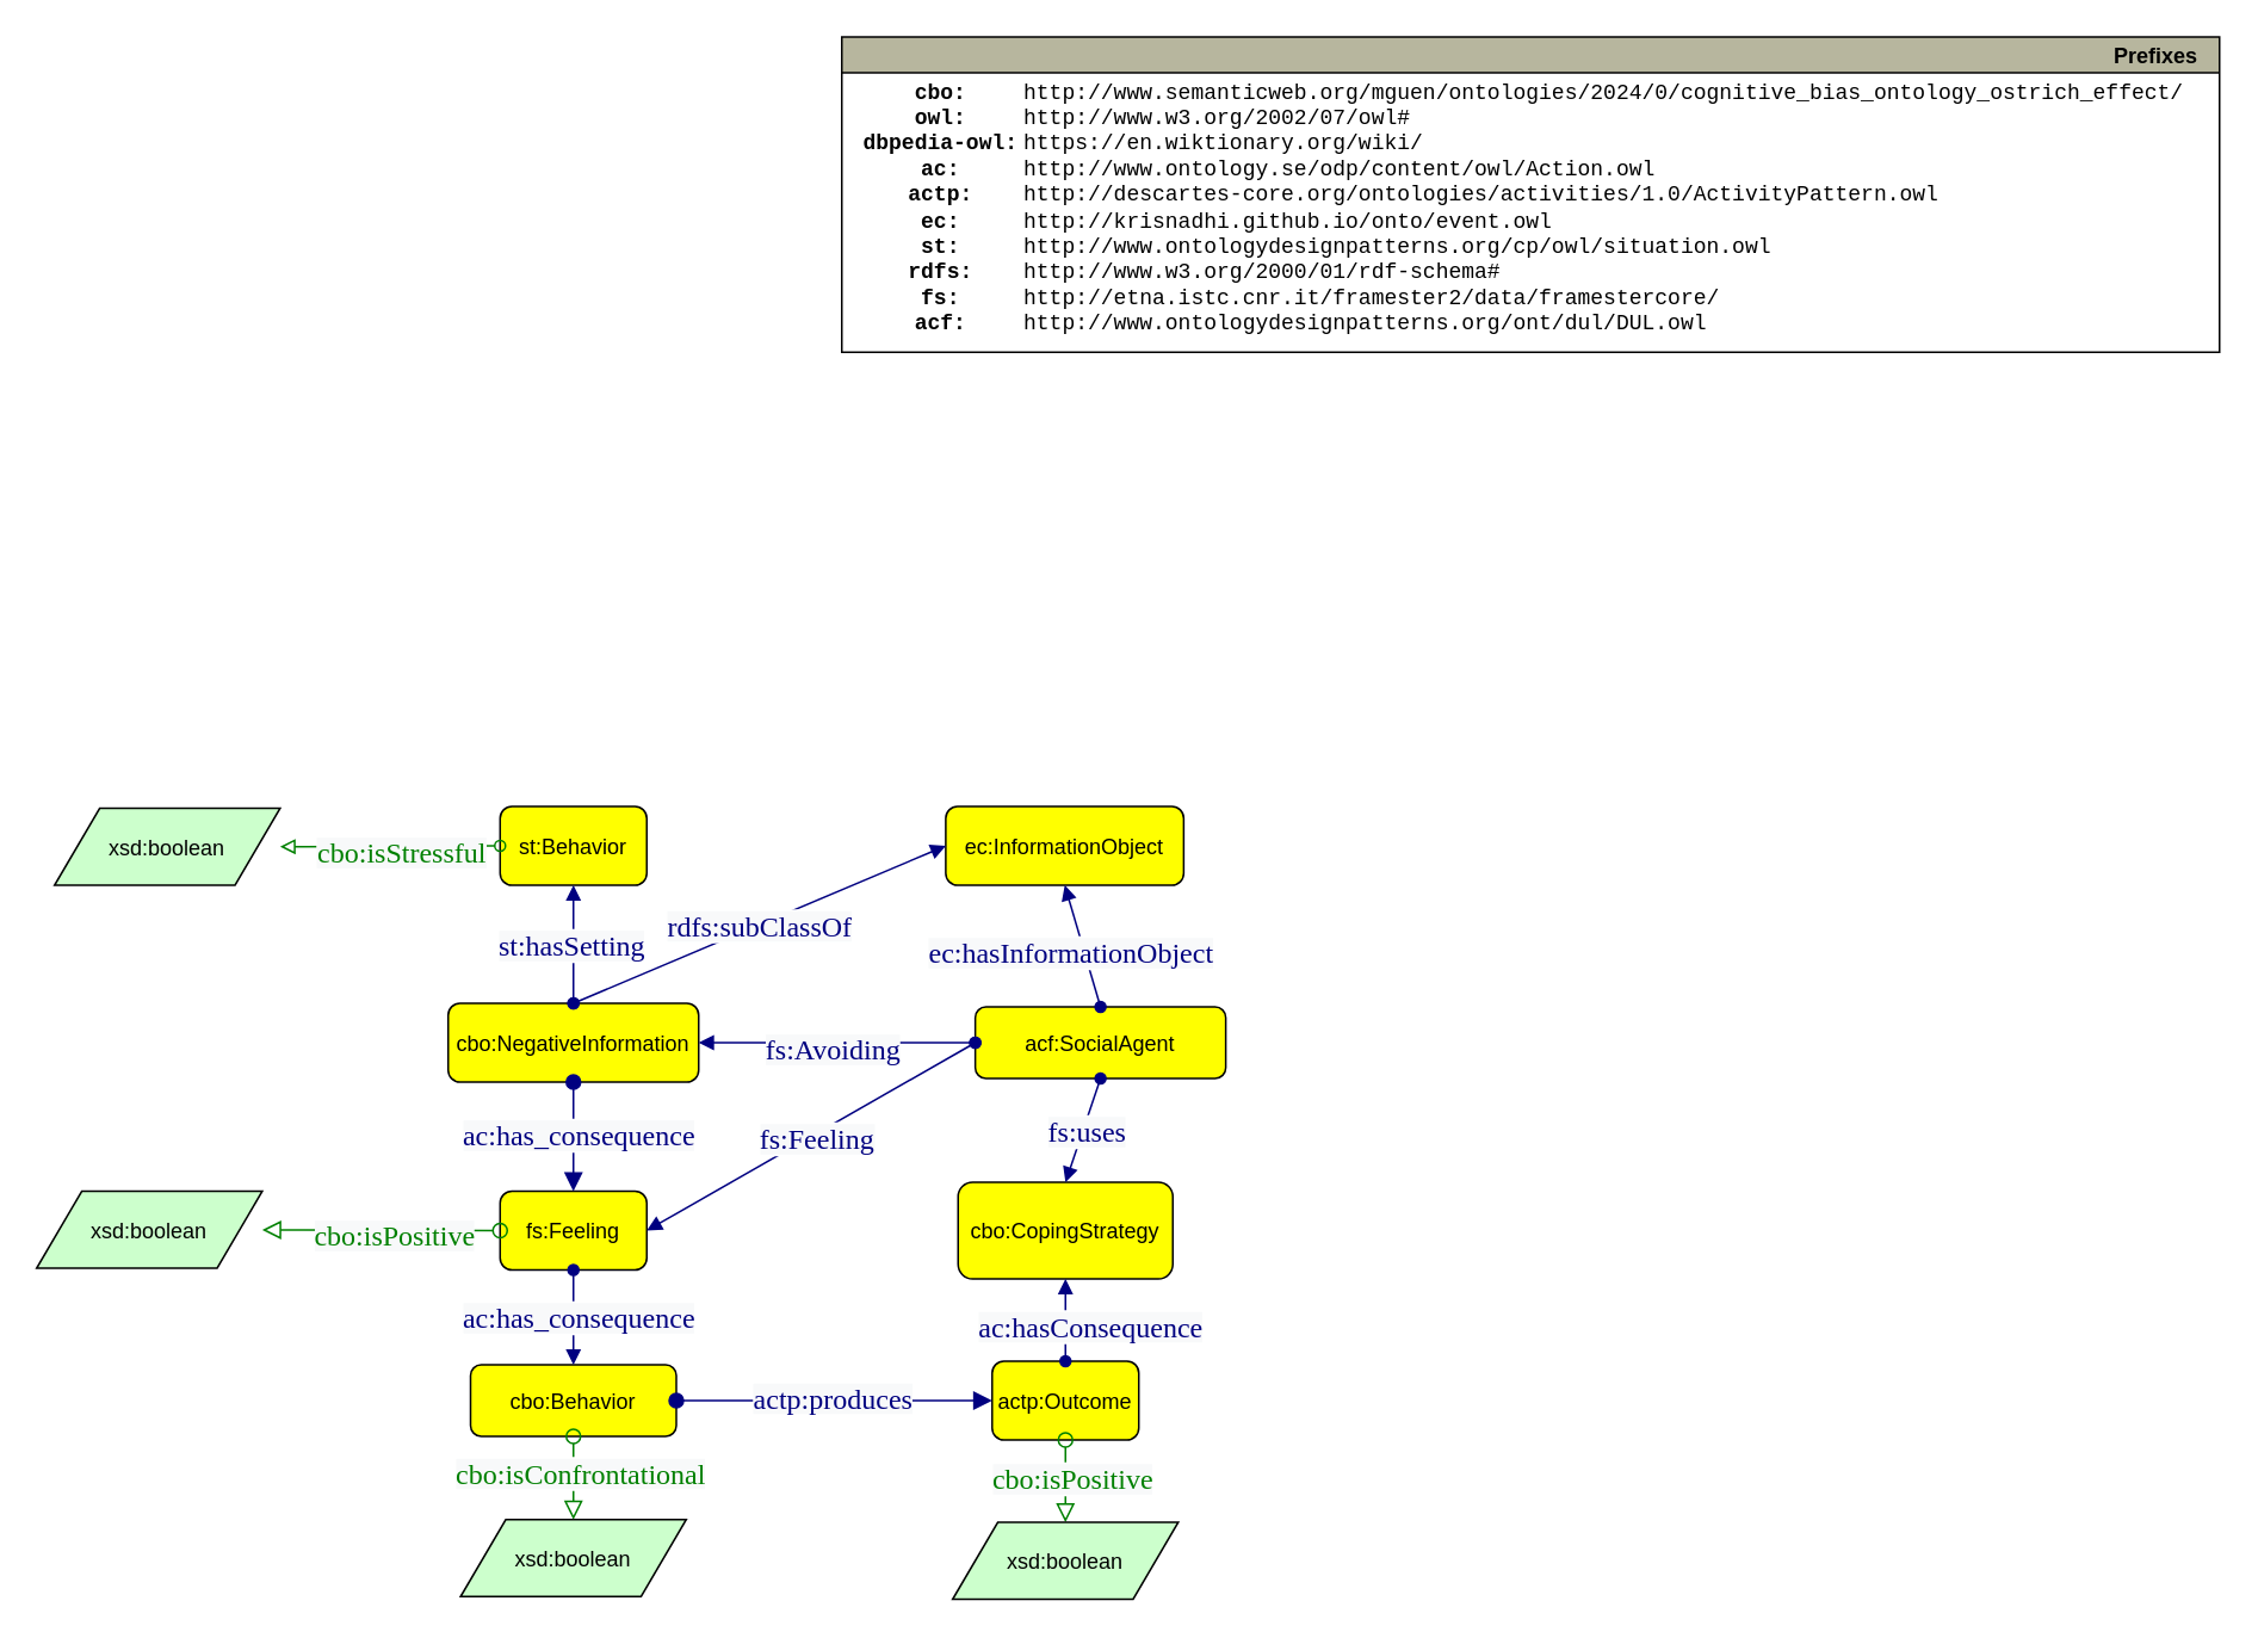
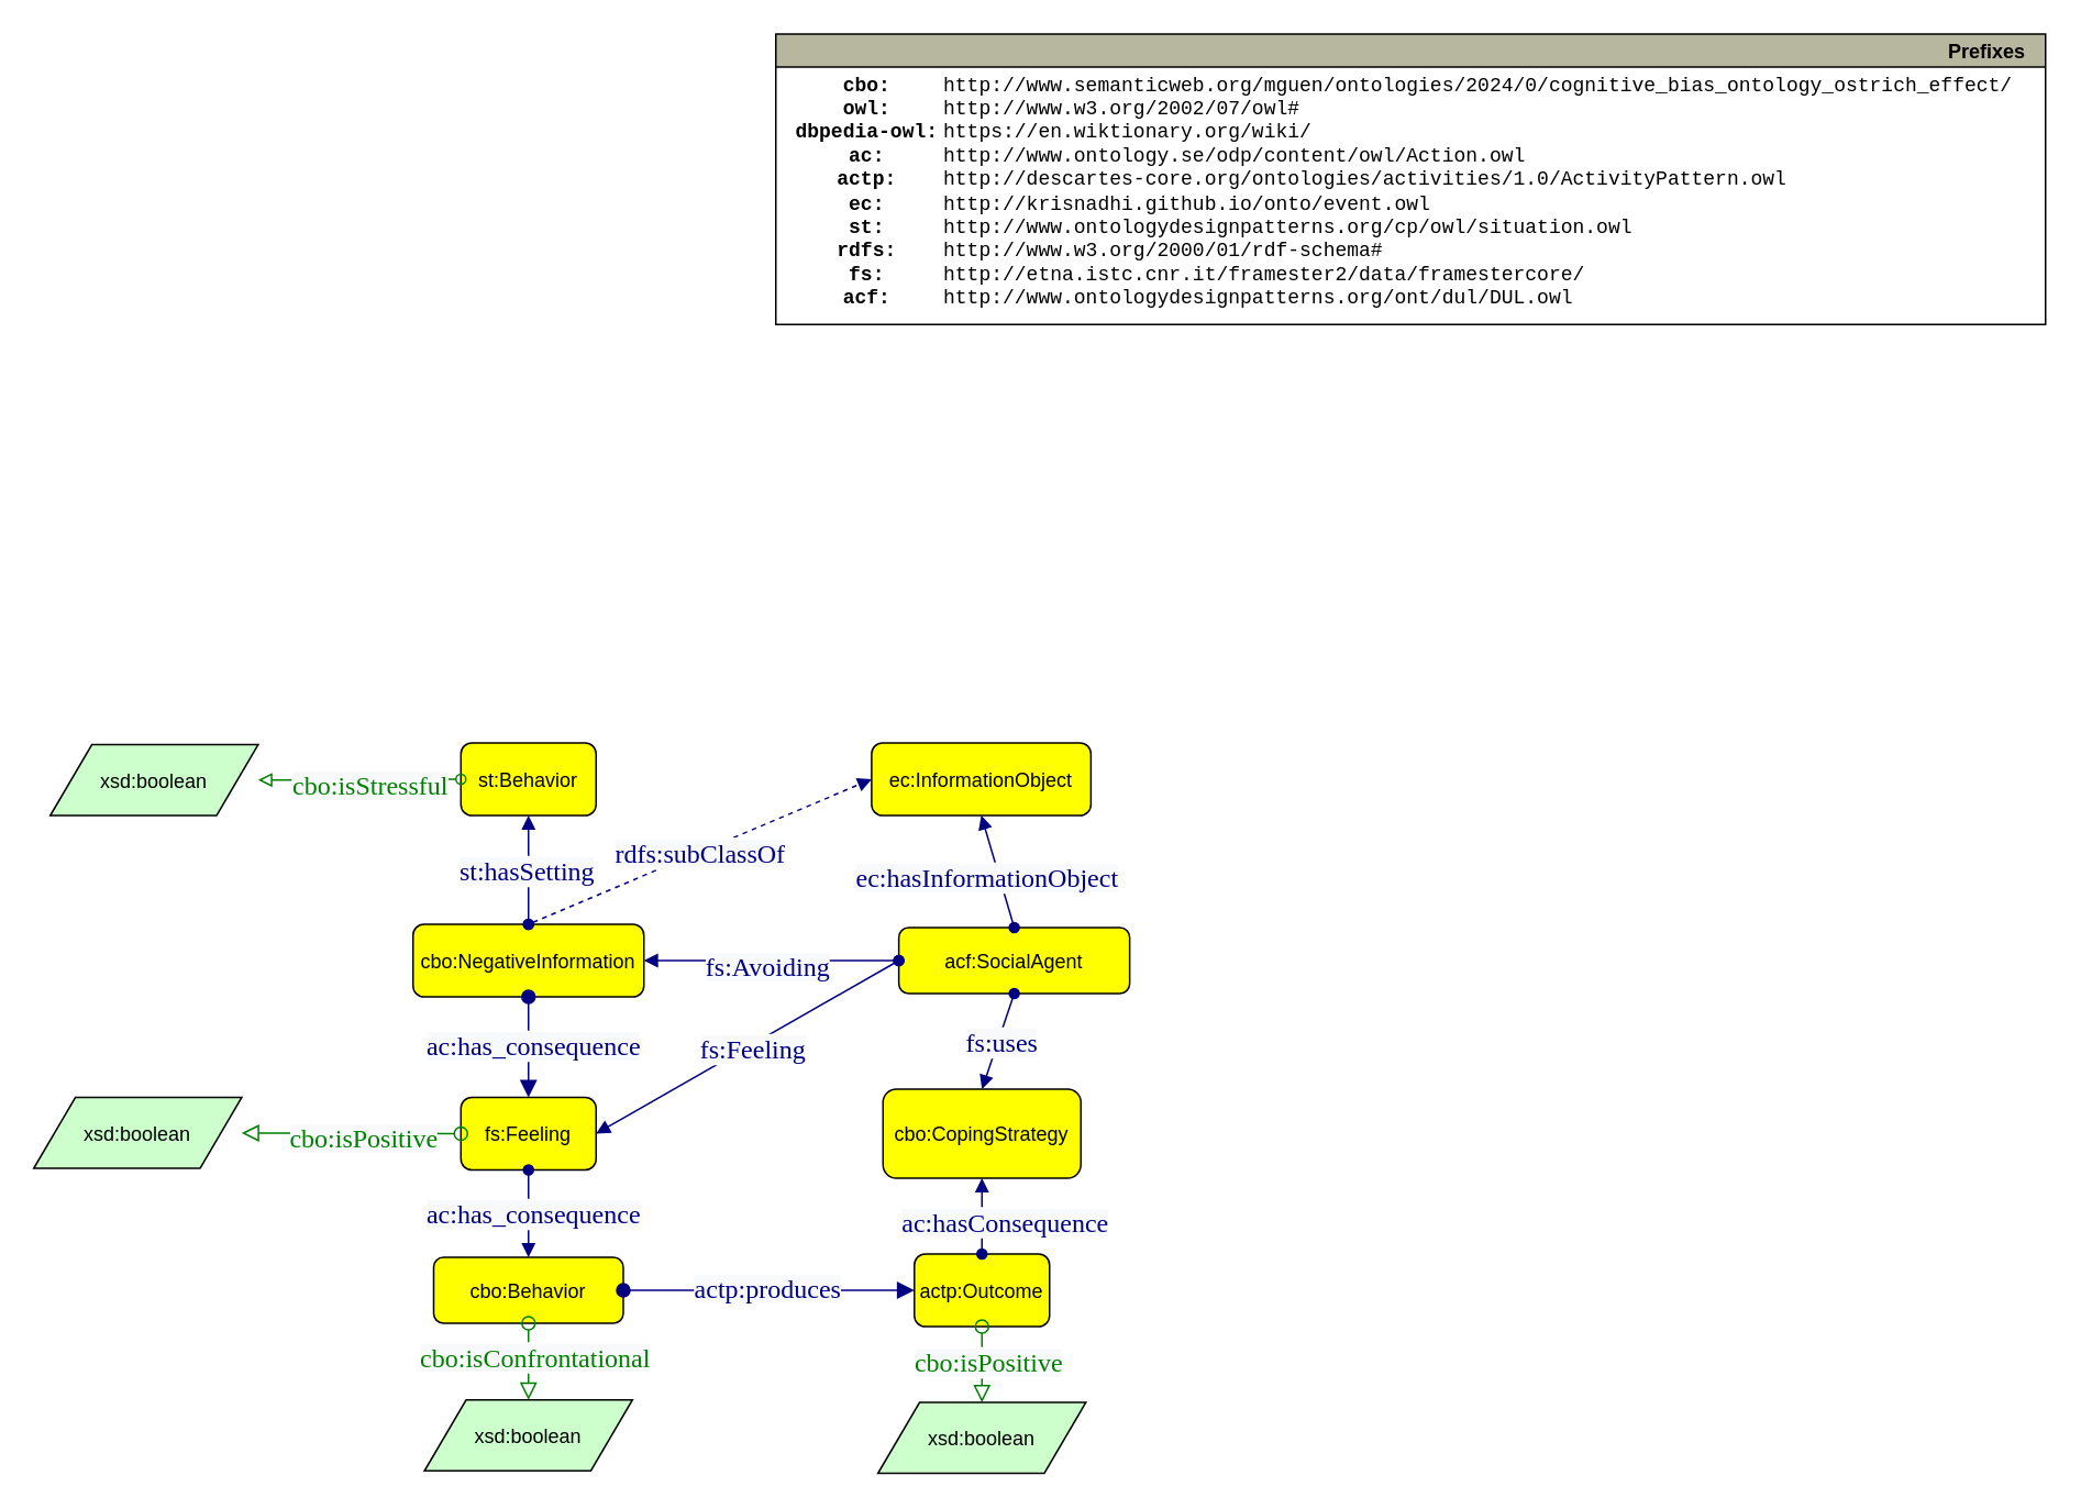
- <mxCell id="23" value="" style="graphMlID=e0;rounded=0;endArrow=block;strokeColor=#000080;strokeWidth=1.0;startArrow=oval;startFill=1;endFill=1;exitX=0.5;exitY=0;exitDx=0;exitDy=0;entryX=0;entryY=0.5;entryDx=0;entryDy=0;" parent="1" source="10" target="9" edge="1"><mxGeometry relative="1" as="geometry"><mxPoint x="470" y="490.082" as="sourcePoint" /><mxPoint x="621" y="490" as="targetPoint" /></mxGeometry></mxCell>
+ <mxCell id="23" value="" style="graphMlID=e0;rounded=0;endArrow=block;strokeColor=#000080;strokeWidth=1.0;startArrow=oval;startFill=1;endFill=1;exitX=0.5;exitY=0;exitDx=0;exitDy=0;entryX=0;entryY=0.5;entryDx=0;entryDy=0;dashed=1;" parent="1" source="10" target="9" edge="1"><mxGeometry relative="1" as="geometry"><mxPoint x="470" y="490.082" as="sourcePoint" /><mxPoint x="621" y="490" as="targetPoint" /></mxGeometry></mxCell>
